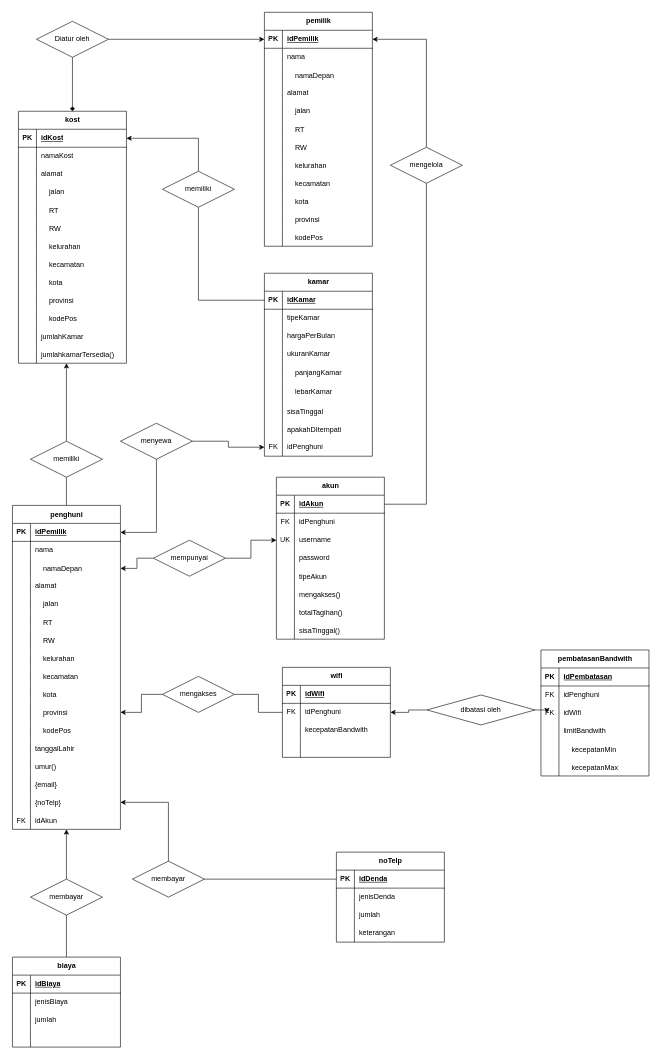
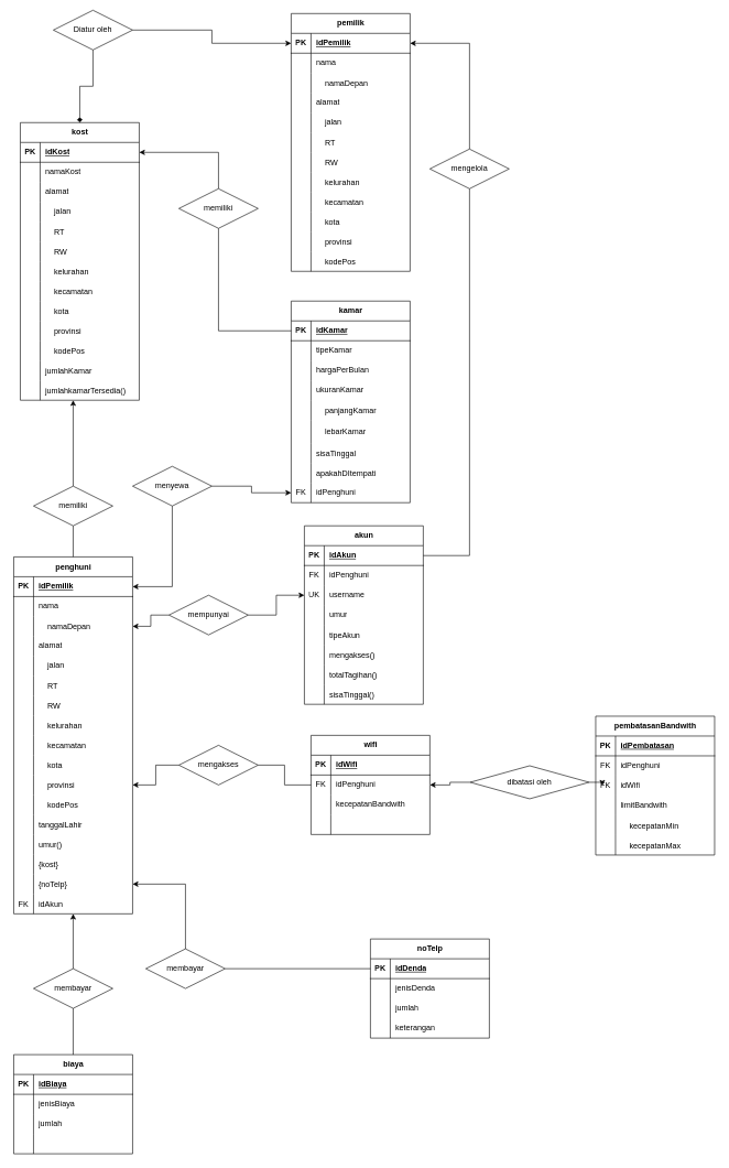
- <mxCell id="222" value="Diatur oleh" style="shape=rhombus;perimeter=rhombusPerimeter;whiteSpace=wrap;html=1;align=center;" parent="1" vertex="1"><mxGeometry x="60" y="35" width="120" height="60" as="geometry" /></mxCell>
+ <mxCell id="222" value="Diatur oleh" style="shape=rhombus;perimeter=rhombusPerimeter;whiteSpace=wrap;html=1;align=center;" parent="1" vertex="1"><mxGeometry x="80" y="15" width="120" height="60" as="geometry" /></mxCell>
- <mxCell id="271" value="mengelola" style="shape=rhombus;perimeter=rhombusPerimeter;whiteSpace=wrap;html=1;align=center;" vertex="1" parent="1"><mxGeometry x="650" y="245" width="120" height="60" as="geometry" /></mxCell>
+ <mxCell id="271" value="mengelola" style="shape=rhombus;perimeter=rhombusPerimeter;whiteSpace=wrap;html=1;align=center;" vertex="1" parent="1"><mxGeometry x="650" y="225" width="120" height="60" as="geometry" /></mxCell>
- <mxCell id="135" value="password" style="shape=partialRectangle;connectable=0;fillColor=none;top=0;left=0;bottom=0;right=0;align=left;spacingLeft=6;overflow=hidden;whiteSpace=wrap;html=1;" parent="133" vertex="1"><mxGeometry x="30" width="150" height="30" as="geometry"><mxRectangle width="150" height="30" as="alternateBounds" /></mxGeometry></mxCell>
+ <mxCell id="135" value="umur" style="shape=partialRectangle;connectable=0;fillColor=none;top=0;left=0;bottom=0;right=0;align=left;spacingLeft=6;overflow=hidden;whiteSpace=wrap;html=1;" parent="133" vertex="1"><mxGeometry x="30" width="150" height="30" as="geometry"><mxRectangle width="150" height="30" as="alternateBounds" /></mxGeometry></mxCell>
- <mxCell id="88" value="{email}" style="shape=partialRectangle;connectable=0;fillColor=none;top=0;left=0;bottom=0;right=0;align=left;spacingLeft=6;overflow=hidden;" parent="86" vertex="1"><mxGeometry x="30" width="150" height="30" as="geometry"><mxRectangle width="150" height="30" as="alternateBounds" /></mxGeometry></mxCell>
+ <mxCell id="88" value="{kost}" style="shape=partialRectangle;connectable=0;fillColor=none;top=0;left=0;bottom=0;right=0;align=left;spacingLeft=6;overflow=hidden;" parent="86" vertex="1"><mxGeometry x="30" width="150" height="30" as="geometry"><mxRectangle width="150" height="30" as="alternateBounds" /></mxGeometry></mxCell>
